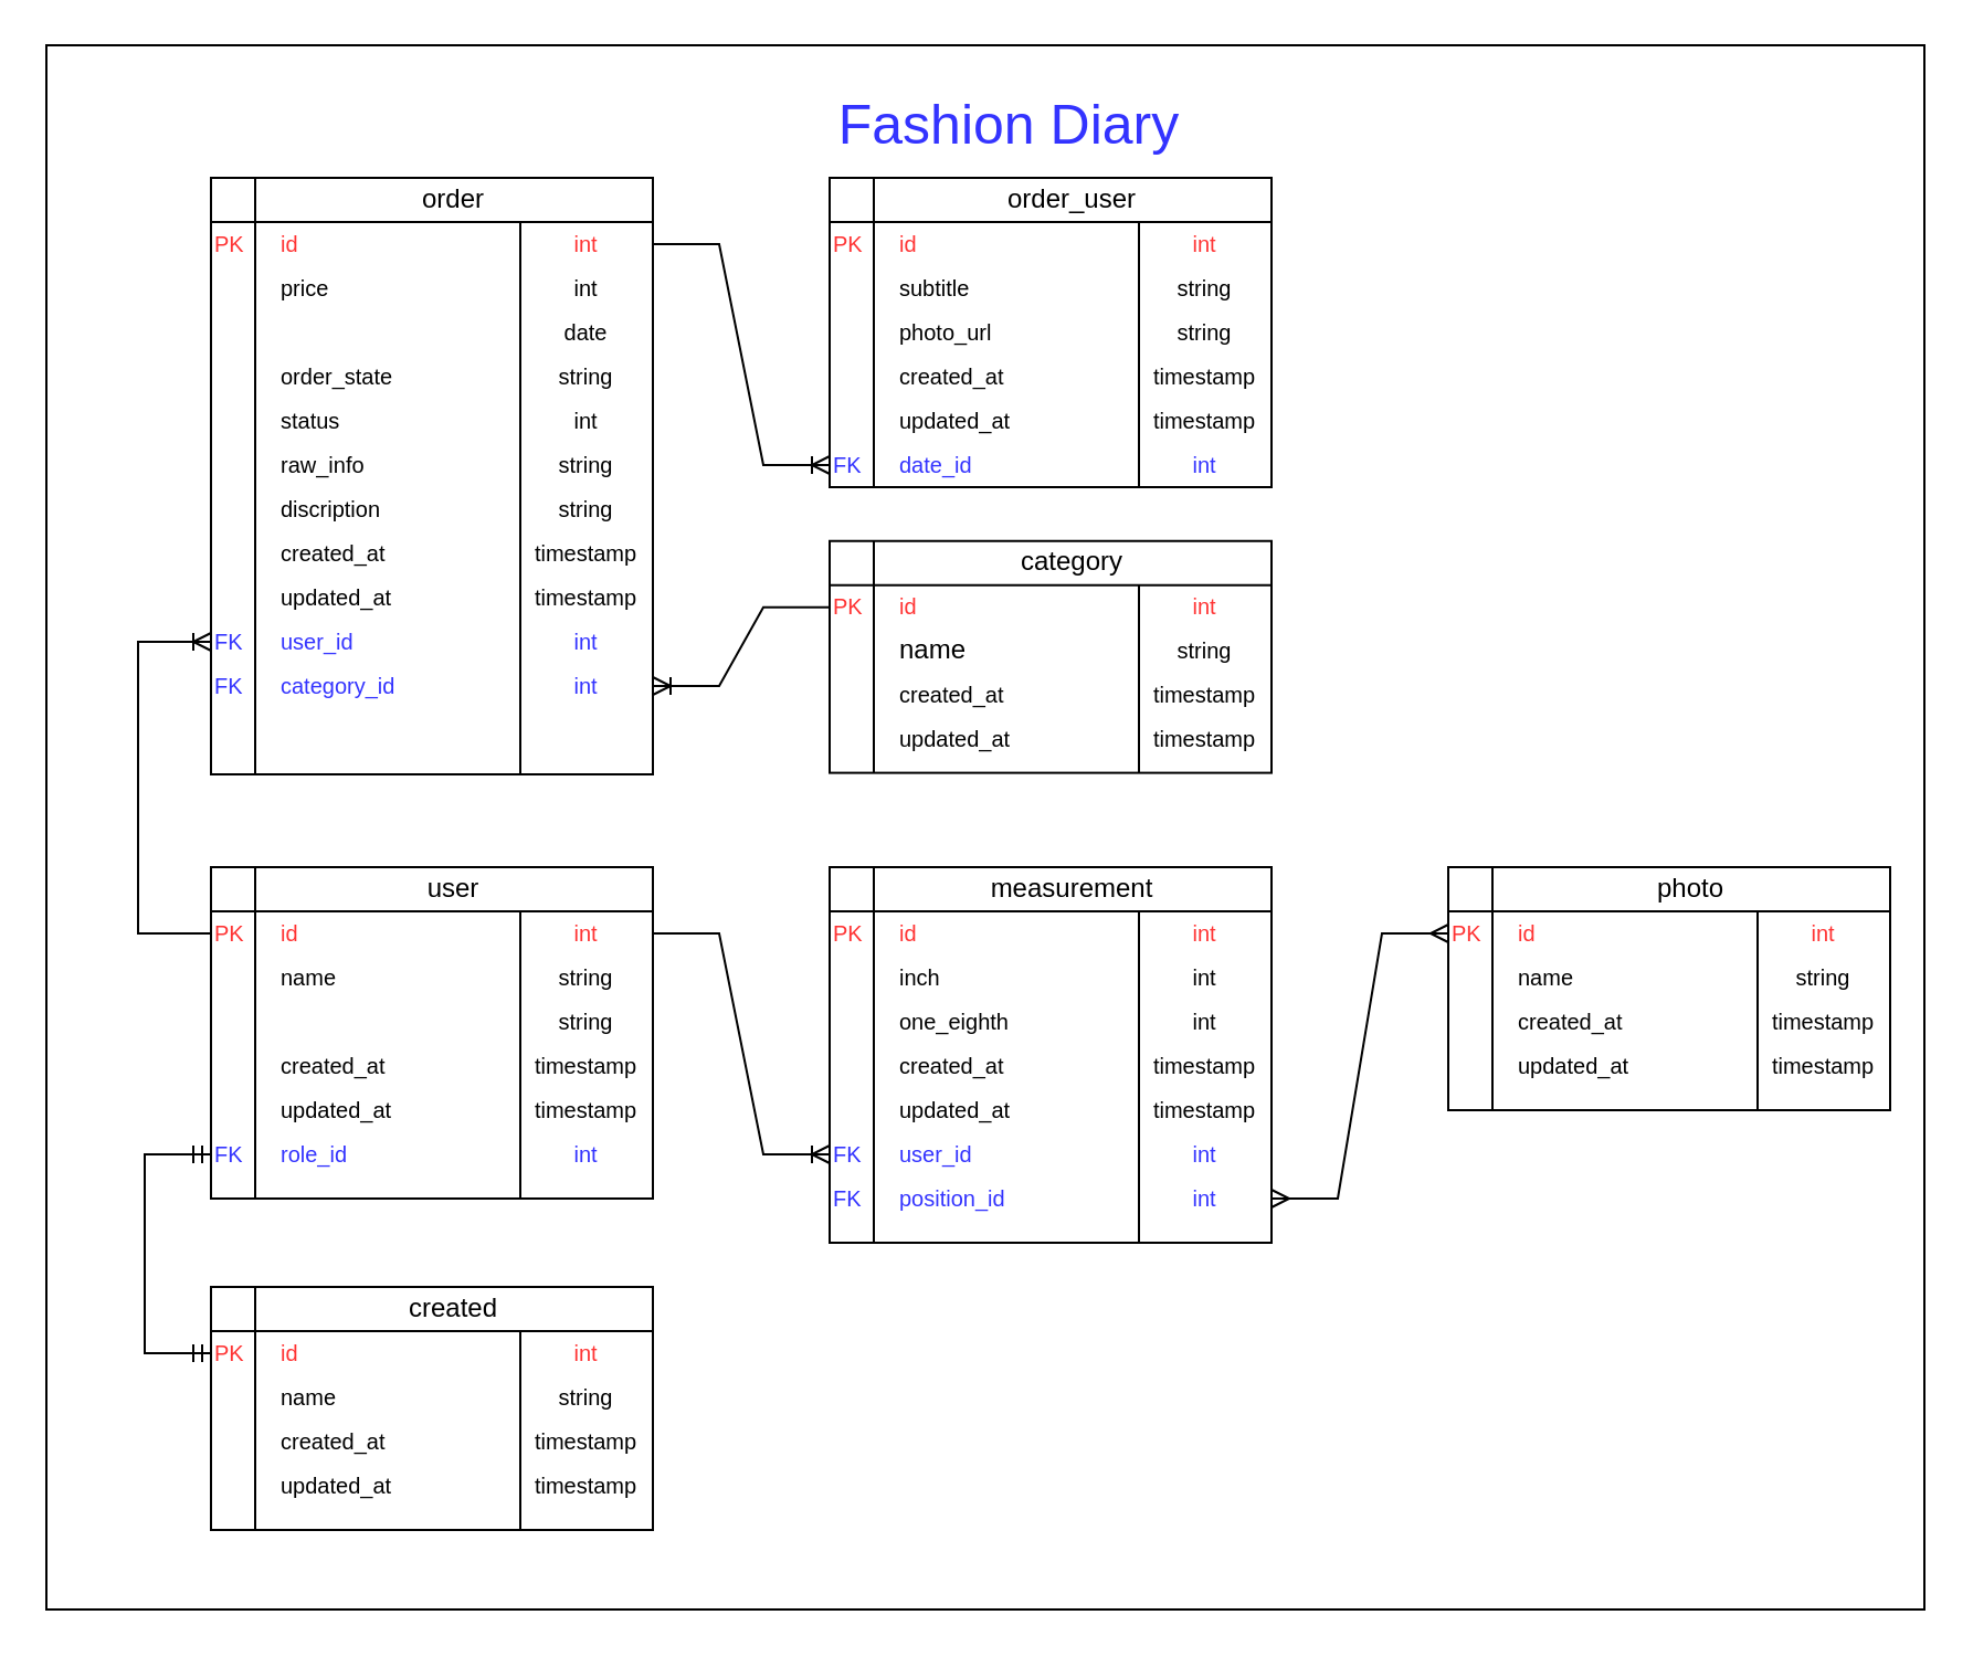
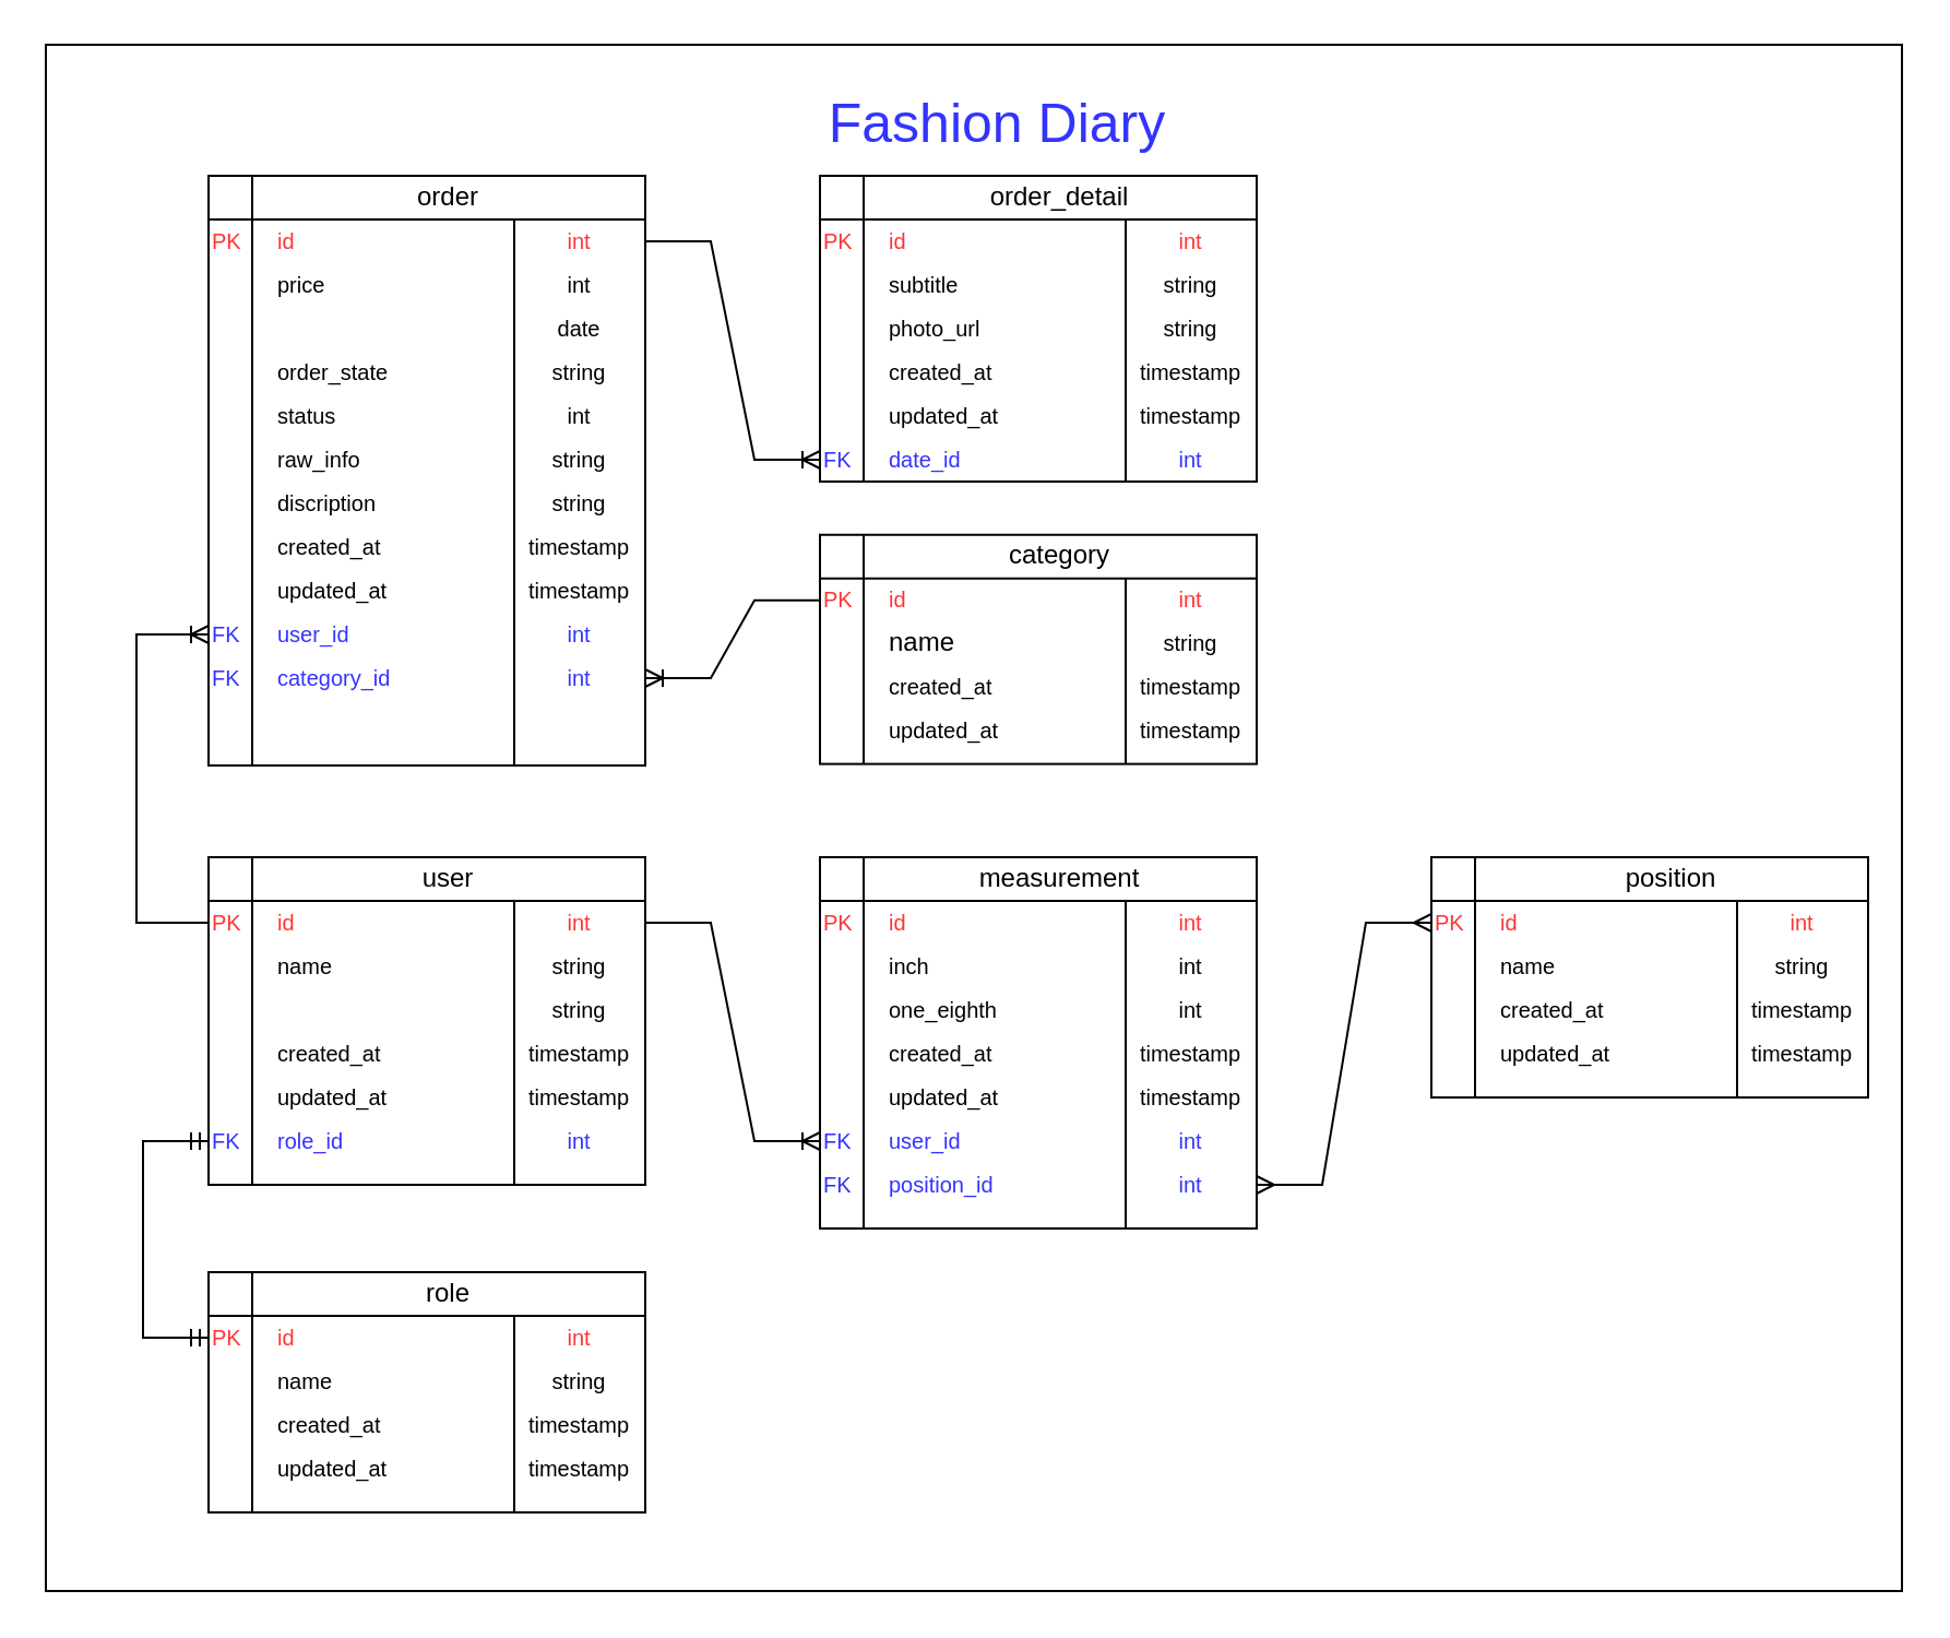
- <mxCell id="91" value="order_user" style="text;html=1;strokeColor=none;fillColor=none;align=center;verticalAlign=middle;whiteSpace=wrap;rounded=0;" vertex="1" parent="1"><mxGeometry x="395" y="80" width="180" height="20" as="geometry" /></mxCell>
+ <mxCell id="91" value="order_detail" style="text;html=1;strokeColor=none;fillColor=none;align=center;verticalAlign=middle;whiteSpace=wrap;rounded=0;" vertex="1" parent="1"><mxGeometry x="395" y="80" width="180" height="20" as="geometry" /></mxCell>
- <mxCell id="30" value="photo" style="text;html=1;strokeColor=none;fillColor=none;align=center;verticalAlign=middle;whiteSpace=wrap;rounded=0;" vertex="1" parent="1"><mxGeometry x="675" y="392" width="180" height="20" as="geometry" /></mxCell>
+ <mxCell id="30" value="position" style="text;html=1;strokeColor=none;fillColor=none;align=center;verticalAlign=middle;whiteSpace=wrap;rounded=0;" vertex="1" parent="1"><mxGeometry x="675" y="392" width="180" height="20" as="geometry" /></mxCell>
- <mxCell id="41" value="created" style="text;html=1;strokeColor=none;fillColor=none;align=center;verticalAlign=middle;whiteSpace=wrap;rounded=0;" vertex="1" parent="1"><mxGeometry x="115" y="582" width="180" height="20" as="geometry" /></mxCell>
+ <mxCell id="41" value="role" style="text;html=1;strokeColor=none;fillColor=none;align=center;verticalAlign=middle;whiteSpace=wrap;rounded=0;" vertex="1" parent="1"><mxGeometry x="115" y="582" width="180" height="20" as="geometry" /></mxCell>
